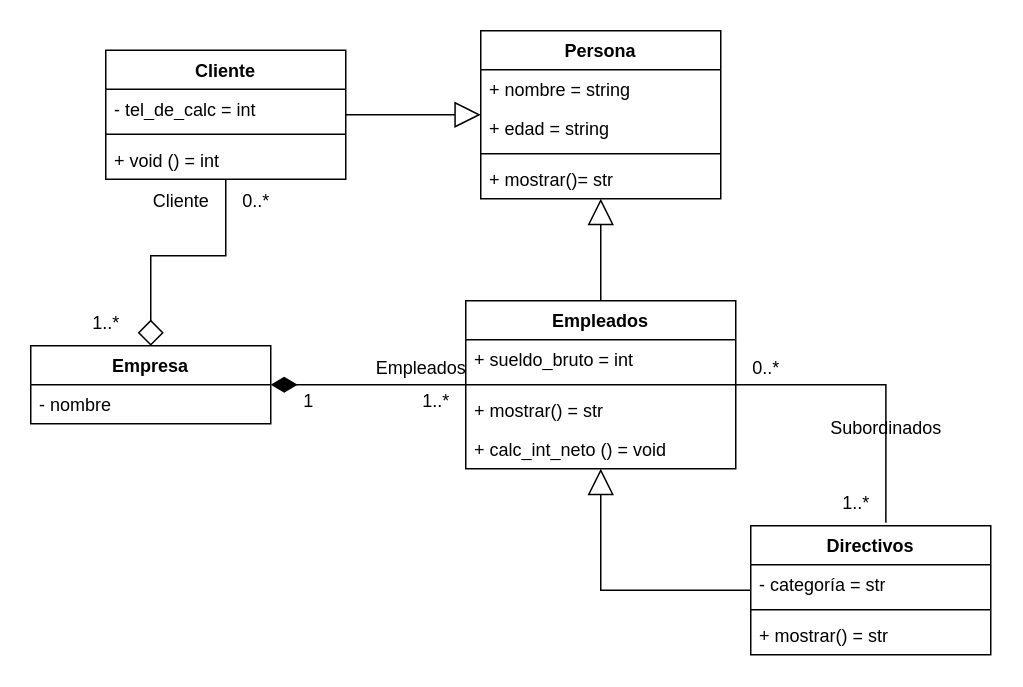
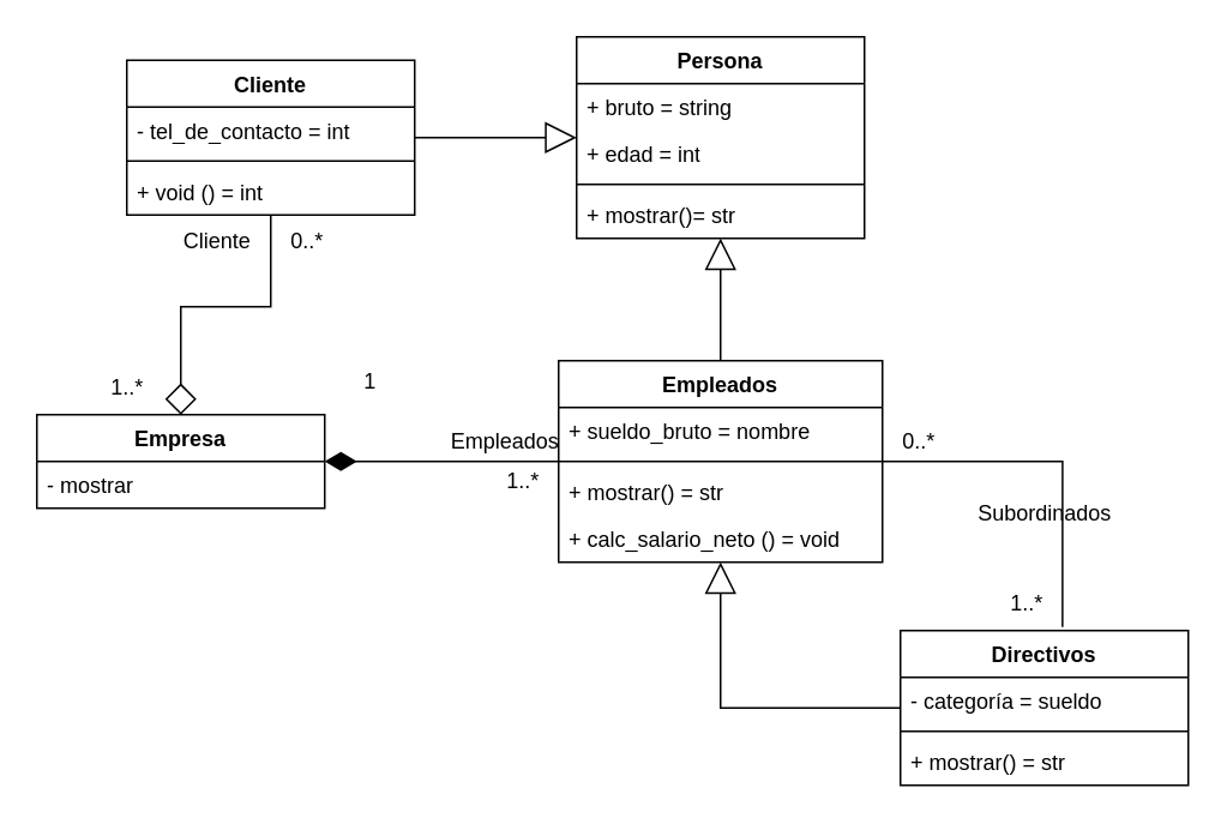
- <mxCell id="3" value="+ nombre = string&amp;nbsp;" style="text;strokeColor=none;fillColor=none;align=left;verticalAlign=top;spacingLeft=4;spacingRight=4;overflow=hidden;rotatable=0;points=[[0,0.5],[1,0.5]];portConstraint=eastwest;whiteSpace=wrap;html=1;" vertex="1" parent="2"><mxGeometry y="26" width="160" height="26" as="geometry" /></mxCell>
+ <mxCell id="3" value="+ bruto = string&amp;nbsp;" style="text;strokeColor=none;fillColor=none;align=left;verticalAlign=top;spacingLeft=4;spacingRight=4;overflow=hidden;rotatable=0;points=[[0,0.5],[1,0.5]];portConstraint=eastwest;whiteSpace=wrap;html=1;" vertex="1" parent="2"><mxGeometry y="26" width="160" height="26" as="geometry" /></mxCell>
- <mxCell id="24" value="- tel_de_calc = int&lt;span style=&quot;white-space: pre;&quot;&gt;&#09;&lt;/span&gt;" style="text;strokeColor=none;fillColor=none;align=left;verticalAlign=top;spacingLeft=4;spacingRight=4;overflow=hidden;rotatable=0;points=[[0,0.5],[1,0.5]];portConstraint=eastwest;whiteSpace=wrap;html=1;" vertex="1" parent="23"><mxGeometry y="26" width="160" height="26" as="geometry" /></mxCell>
+ <mxCell id="24" value="- tel_de_contacto = int&lt;span style=&quot;white-space: pre;&quot;&gt;&#09;&lt;/span&gt;" style="text;strokeColor=none;fillColor=none;align=left;verticalAlign=top;spacingLeft=4;spacingRight=4;overflow=hidden;rotatable=0;points=[[0,0.5],[1,0.5]];portConstraint=eastwest;whiteSpace=wrap;html=1;" vertex="1" parent="23"><mxGeometry y="26" width="160" height="26" as="geometry" /></mxCell>
- <mxCell id="4" value="+ edad = string" style="text;strokeColor=none;fillColor=none;align=left;verticalAlign=top;spacingLeft=4;spacingRight=4;overflow=hidden;rotatable=0;points=[[0,0.5],[1,0.5]];portConstraint=eastwest;whiteSpace=wrap;html=1;" vertex="1" parent="2"><mxGeometry y="52" width="160" height="26" as="geometry" /></mxCell>
+ <mxCell id="4" value="+ edad = int" style="text;strokeColor=none;fillColor=none;align=left;verticalAlign=top;spacingLeft=4;spacingRight=4;overflow=hidden;rotatable=0;points=[[0,0.5],[1,0.5]];portConstraint=eastwest;whiteSpace=wrap;html=1;" vertex="1" parent="2"><mxGeometry y="52" width="160" height="26" as="geometry" /></mxCell>
- <mxCell id="10" value="+ sueldo_bruto = int" style="text;strokeColor=none;fillColor=none;align=left;verticalAlign=top;spacingLeft=4;spacingRight=4;overflow=hidden;rotatable=0;points=[[0,0.5],[1,0.5]];portConstraint=eastwest;whiteSpace=wrap;html=1;" vertex="1" parent="9"><mxGeometry y="26" width="180" height="26" as="geometry" /></mxCell>
+ <mxCell id="10" value="+ sueldo_bruto = nombre" style="text;strokeColor=none;fillColor=none;align=left;verticalAlign=top;spacingLeft=4;spacingRight=4;overflow=hidden;rotatable=0;points=[[0,0.5],[1,0.5]];portConstraint=eastwest;whiteSpace=wrap;html=1;" vertex="1" parent="9"><mxGeometry y="26" width="180" height="26" as="geometry" /></mxCell>
- <mxCell id="33" value="1" style="text;html=1;align=center;verticalAlign=middle;resizable=0;points=[];autosize=1;strokeColor=none;fillColor=none;" vertex="1" parent="1"><mxGeometry x="190" y="252" width="30" height="30" as="geometry" /></mxCell>
+ <mxCell id="33" value="1" style="text;html=1;align=center;verticalAlign=middle;resizable=0;points=[];autosize=1;strokeColor=none;fillColor=none;" vertex="1" parent="1"><mxGeometry x="190" y="197" width="30" height="30" as="geometry" /></mxCell>
- <mxCell id="20" value="- nombre" style="text;strokeColor=none;fillColor=none;align=left;verticalAlign=top;spacingLeft=4;spacingRight=4;overflow=hidden;rotatable=0;points=[[0,0.5],[1,0.5]];portConstraint=eastwest;whiteSpace=wrap;html=1;" vertex="1" parent="19"><mxGeometry y="26" width="160" height="26" as="geometry" /></mxCell>
+ <mxCell id="20" value="- mostrar" style="text;strokeColor=none;fillColor=none;align=left;verticalAlign=top;spacingLeft=4;spacingRight=4;overflow=hidden;rotatable=0;points=[[0,0.5],[1,0.5]];portConstraint=eastwest;whiteSpace=wrap;html=1;" vertex="1" parent="19"><mxGeometry y="26" width="160" height="26" as="geometry" /></mxCell>
- <mxCell id="28" value="Subordinados" style="text;html=1;align=center;verticalAlign=middle;resizable=0;points=[];autosize=1;strokeColor=none;fillColor=none;" vertex="1" parent="1"><mxGeometry x="540" y="270" width="100" height="30" as="geometry" /></mxCell>
+ <mxCell id="28" value="Subordinados" style="text;html=1;align=center;verticalAlign=middle;resizable=0;points=[];autosize=1;strokeColor=none;fillColor=none;" vertex="1" parent="1"><mxGeometry x="530" y="270" width="100" height="30" as="geometry" /></mxCell>
- <mxCell id="13" value="+ calc_int_neto () = void" style="text;strokeColor=none;fillColor=none;align=left;verticalAlign=top;spacingLeft=4;spacingRight=4;overflow=hidden;rotatable=0;points=[[0,0.5],[1,0.5]];portConstraint=eastwest;whiteSpace=wrap;html=1;" vertex="1" parent="9"><mxGeometry y="86" width="180" height="26" as="geometry" /></mxCell>
+ <mxCell id="13" value="+ calc_salario_neto () = void" style="text;strokeColor=none;fillColor=none;align=left;verticalAlign=top;spacingLeft=4;spacingRight=4;overflow=hidden;rotatable=0;points=[[0,0.5],[1,0.5]];portConstraint=eastwest;whiteSpace=wrap;html=1;" vertex="1" parent="9"><mxGeometry y="86" width="180" height="26" as="geometry" /></mxCell>
- <mxCell id="16" value="- categoría = str" style="text;strokeColor=none;fillColor=none;align=left;verticalAlign=top;spacingLeft=4;spacingRight=4;overflow=hidden;rotatable=0;points=[[0,0.5],[1,0.5]];portConstraint=eastwest;whiteSpace=wrap;html=1;" vertex="1" parent="15"><mxGeometry y="26" width="160" height="26" as="geometry" /></mxCell>
+ <mxCell id="16" value="- categoría = sueldo" style="text;strokeColor=none;fillColor=none;align=left;verticalAlign=top;spacingLeft=4;spacingRight=4;overflow=hidden;rotatable=0;points=[[0,0.5],[1,0.5]];portConstraint=eastwest;whiteSpace=wrap;html=1;" vertex="1" parent="15"><mxGeometry y="26" width="160" height="26" as="geometry" /></mxCell>
